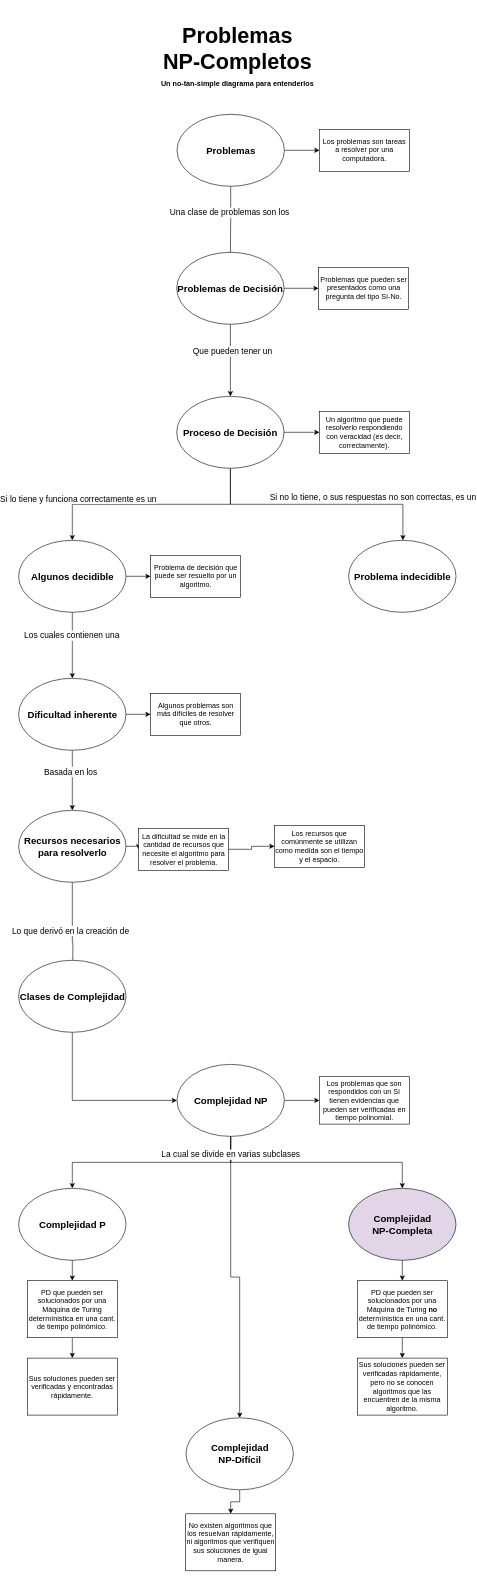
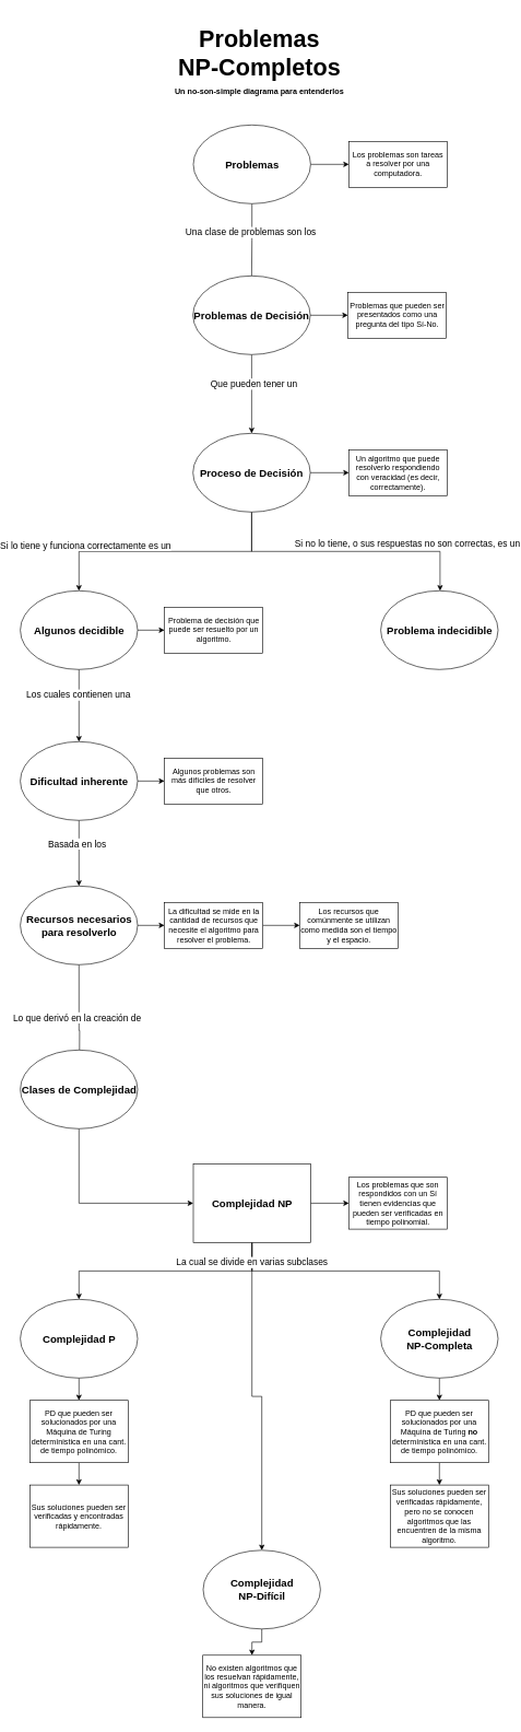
- <mxCell id="7" value="&lt;b&gt;&lt;font style=&quot;font-size: 12px&quot;&gt;Un no-tan-simple diagrama para entenderlos&lt;/font&gt;&lt;/b&gt;" style="text;html=1;strokeColor=none;fillColor=none;align=center;verticalAlign=middle;whiteSpace=wrap;rounded=0;" vertex="1" parent="1"><mxGeometry x="236.5" y="110" width="297" height="60" as="geometry" /></mxCell>
+ <mxCell id="7" value="&lt;b&gt;&lt;font style=&quot;font-size: 12px&quot;&gt;Un no-son-simple diagrama para entenderlos&lt;/font&gt;&lt;/b&gt;" style="text;html=1;strokeColor=none;fillColor=none;align=center;verticalAlign=middle;whiteSpace=wrap;rounded=0;" vertex="1" parent="1"><mxGeometry x="236.5" y="110" width="297" height="60" as="geometry" /></mxCell>
- <mxCell id="32" value="La dificultad se mide en la cantidad de recursos que necesite el algoritmo para resolver el problema." style="rounded=0;whiteSpace=wrap;html=1;" vertex="1" parent="1"><mxGeometry x="220.5" y="1380" width="150" height="70" as="geometry" /></mxCell>
+ <mxCell id="32" value="La dificultad se mide en la cantidad de recursos que necesite el algoritmo para resolver el problema." style="rounded=0;whiteSpace=wrap;html=1;" vertex="1" parent="1"><mxGeometry x="240.5" y="1375" width="150" height="70" as="geometry" /></mxCell>
- <mxCell id="44" value="&lt;font style=&quot;font-size: 16px&quot;&gt;&lt;b&gt;Complejidad NP&lt;br&gt;&lt;/b&gt;&lt;/font&gt;" style="ellipse;whiteSpace=wrap;html=1;" vertex="1" parent="1"><mxGeometry x="284.5" y="1773.5" width="179" height="120" as="geometry" /></mxCell>
+ <mxCell id="44" value="&lt;font style=&quot;font-size: 16px&quot;&gt;&lt;b&gt;Complejidad NP&lt;br&gt;&lt;/b&gt;&lt;/font&gt;" style="whiteSpace=wrap;html=1;rounded=0;" vertex="1" parent="1"><mxGeometry x="284.5" y="1773.5" width="179" height="120" as="geometry" /></mxCell>
- <mxCell id="51" value="&lt;font style=&quot;font-size: 16px&quot;&gt;&lt;b&gt;Complejidad &lt;br&gt;NP-Completa&lt;br&gt;&lt;/b&gt;&lt;/font&gt;" style="ellipse;whiteSpace=wrap;html=1;fillColor=#e1d5e7;" vertex="1" parent="1"><mxGeometry x="570.5" y="1980" width="179" height="120" as="geometry" /></mxCell>
+ <mxCell id="51" value="&lt;font style=&quot;font-size: 16px&quot;&gt;&lt;b&gt;Complejidad &lt;br&gt;NP-Completa&lt;br&gt;&lt;/b&gt;&lt;/font&gt;" style="ellipse;whiteSpace=wrap;html=1;" vertex="1" parent="1"><mxGeometry x="570.5" y="1980" width="179" height="120" as="geometry" /></mxCell>
